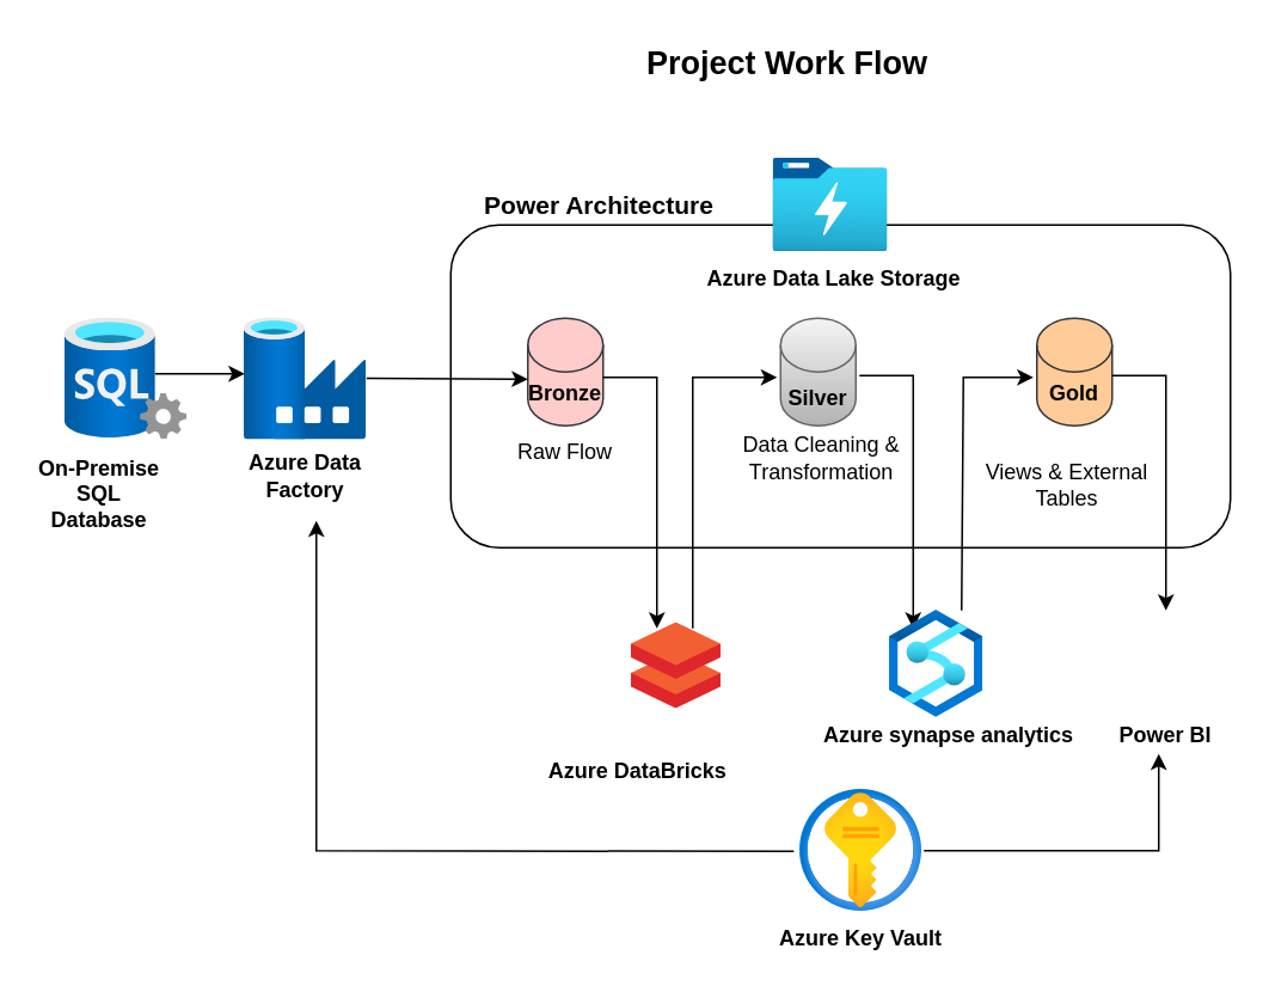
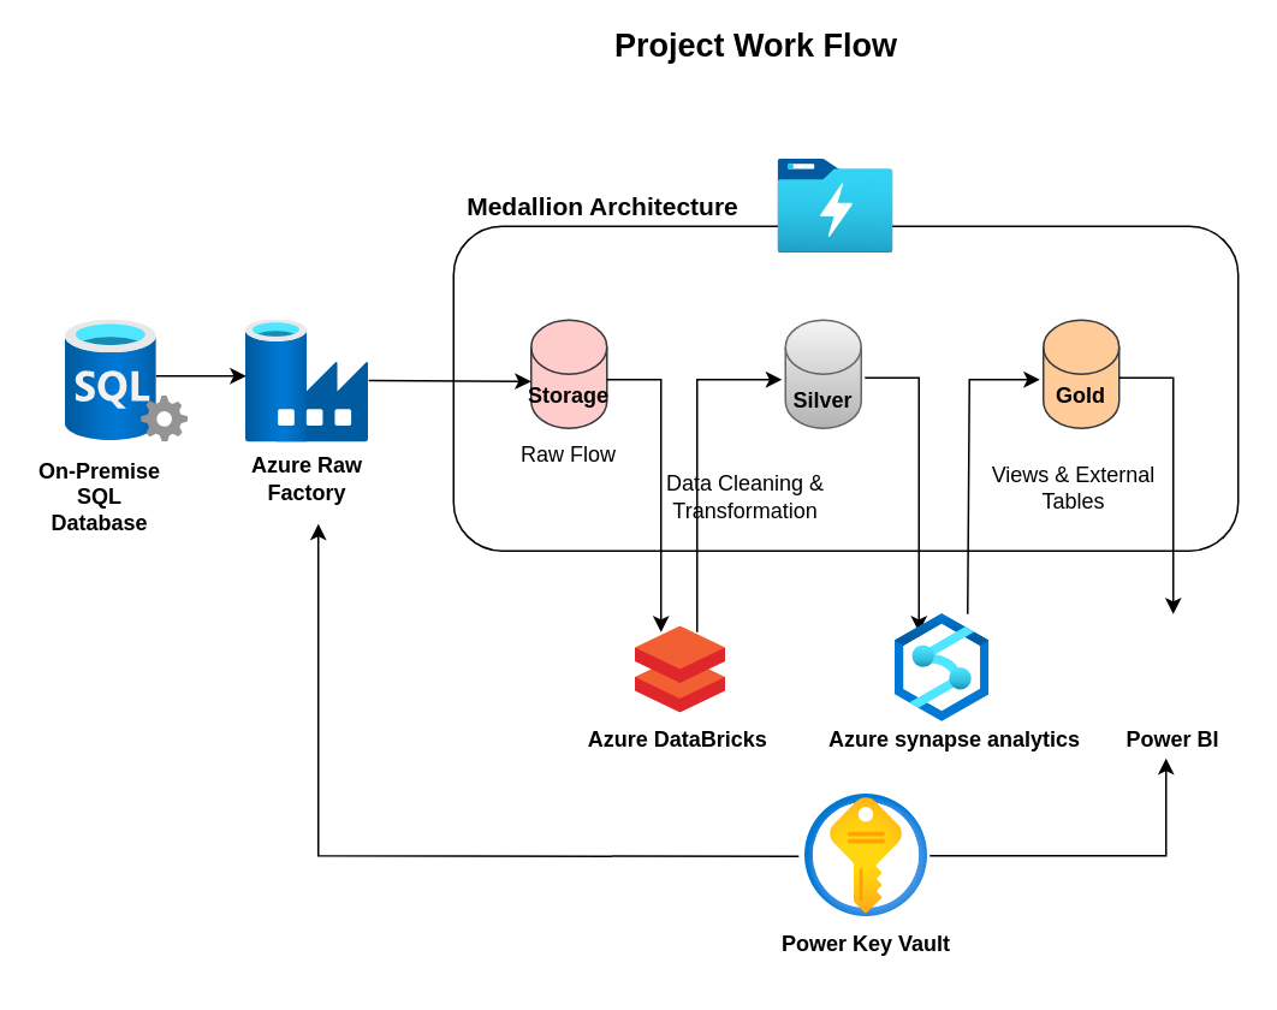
- <mxCell id="4" value="&lt;b&gt;&lt;font style=&quot;font-size: 18px;&quot;&gt;Project Work Flow&lt;/font&gt;&lt;/b&gt;" style="text;html=1;align=center;verticalAlign=middle;whiteSpace=wrap;rounded=0;" vertex="1" parent="1"><mxGeometry x="349" y="20" width="180" height="30" as="geometry" /></mxCell>
+ <mxCell id="4" value="&lt;b&gt;&lt;font style=&quot;font-size: 18px;&quot;&gt;Project Work Flow&lt;/font&gt;&lt;/b&gt;" style="text;html=1;align=center;verticalAlign=middle;whiteSpace=wrap;rounded=0;" vertex="1" parent="1"><mxGeometry x="329" y="10" width="180" height="30" as="geometry" /></mxCell>
- <mxCell id="9" value="&lt;b&gt;&lt;font style=&quot;font-size: 14px;&quot;&gt;Power Architecture&lt;/font&gt;&lt;/b&gt;" style="text;html=1;align=center;verticalAlign=middle;whiteSpace=wrap;rounded=0;" vertex="1" parent="1"><mxGeometry x="256" y="99" width="156" height="30" as="geometry" /></mxCell>
+ <mxCell id="9" value="&lt;b&gt;&lt;font style=&quot;font-size: 14px;&quot;&gt;Medallion Architecture&lt;/font&gt;&lt;/b&gt;" style="text;html=1;align=center;verticalAlign=middle;whiteSpace=wrap;rounded=0;" vertex="1" parent="1"><mxGeometry x="256" y="99" width="156" height="30" as="geometry" /></mxCell>
- <mxCell id="6" value="&lt;b&gt;Azure Data Lake Storage&lt;/b&gt;" style="text;html=1;align=center;verticalAlign=middle;whiteSpace=wrap;rounded=0;" vertex="1" parent="1"><mxGeometry x="393" y="140" width="144" height="30" as="geometry" /></mxCell>
- <mxCell id="10" value="&lt;b&gt;Bronze&lt;/b&gt;" style="text;html=1;align=center;verticalAlign=middle;whiteSpace=wrap;rounded=0;" vertex="1" parent="1"><mxGeometry x="285" y="204" width="60" height="30" as="geometry" /></mxCell>
+ <mxCell id="10" value="&lt;b&gt;Storage&lt;/b&gt;" style="text;html=1;align=center;verticalAlign=middle;whiteSpace=wrap;rounded=0;" vertex="1" parent="1"><mxGeometry x="285" y="204" width="60" height="30" as="geometry" /></mxCell>
- <mxCell id="14" value="Data Cleaning &amp;amp; Transformation" style="text;html=1;align=center;verticalAlign=middle;whiteSpace=wrap;rounded=0;" vertex="1" parent="1"><mxGeometry x="398" y="240" width="120" height="30" as="geometry" /></mxCell>
+ <mxCell id="14" value="Data Cleaning &amp;amp; Transformation" style="text;html=1;align=center;verticalAlign=middle;whiteSpace=wrap;rounded=0;" vertex="1" parent="1"><mxGeometry x="353" y="260" width="120" height="30" as="geometry" /></mxCell>
- <mxCell id="18" value="&lt;b&gt;Azure Data Factory&lt;/b&gt;" style="text;html=1;align=center;verticalAlign=middle;whiteSpace=wrap;rounded=0;" vertex="1" parent="1"><mxGeometry x="120" y="250" width="100" height="30" as="geometry" /></mxCell>
+ <mxCell id="18" value="&lt;b&gt;Azure Raw Factory&lt;/b&gt;" style="text;html=1;align=center;verticalAlign=middle;whiteSpace=wrap;rounded=0;" vertex="1" parent="1"><mxGeometry x="120" y="250" width="100" height="30" as="geometry" /></mxCell>
- <mxCell id="23" value="&lt;b&gt;Azure DataBricks&lt;/b&gt;" style="text;html=1;align=center;verticalAlign=middle;whiteSpace=wrap;rounded=0;" vertex="1" parent="1"><mxGeometry x="300" y="415" width="111" height="30" as="geometry" /></mxCell>
+ <mxCell id="23" value="&lt;b&gt;Azure DataBricks&lt;/b&gt;" style="text;html=1;align=center;verticalAlign=middle;whiteSpace=wrap;rounded=0;" vertex="1" parent="1"><mxGeometry x="320" y="395" width="111" height="30" as="geometry" /></mxCell>
- <mxCell id="34" value="&lt;b&gt;Azure Key Vault&lt;/b&gt;" style="text;html=1;align=center;verticalAlign=middle;whiteSpace=wrap;rounded=0;" vertex="1" parent="1"><mxGeometry x="430" y="508" width="100" height="30" as="geometry" /></mxCell>
+ <mxCell id="34" value="&lt;b&gt;Power Key Vault&lt;/b&gt;" style="text;html=1;align=center;verticalAlign=middle;whiteSpace=wrap;rounded=0;" vertex="1" parent="1"><mxGeometry x="430" y="508" width="100" height="30" as="geometry" /></mxCell>
